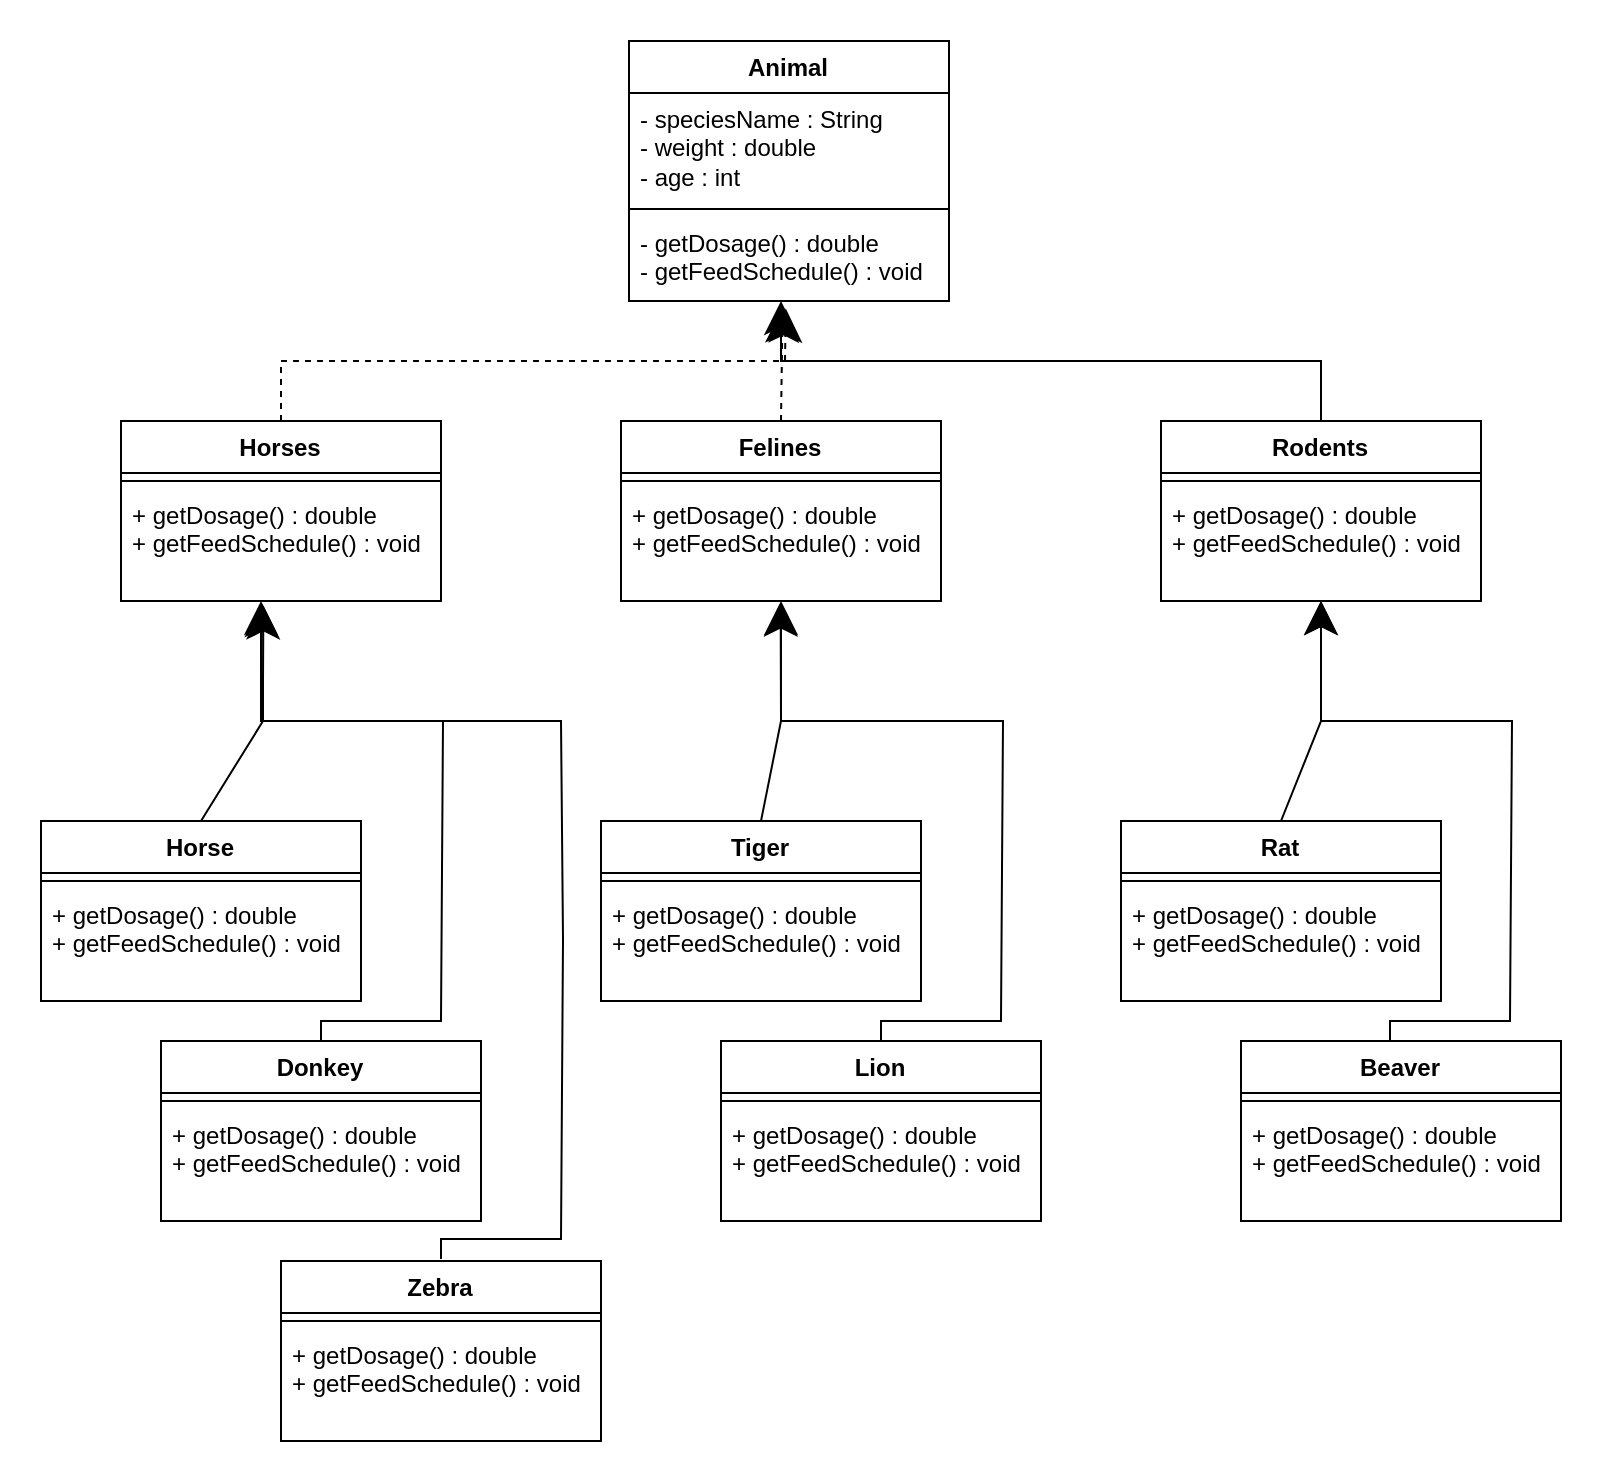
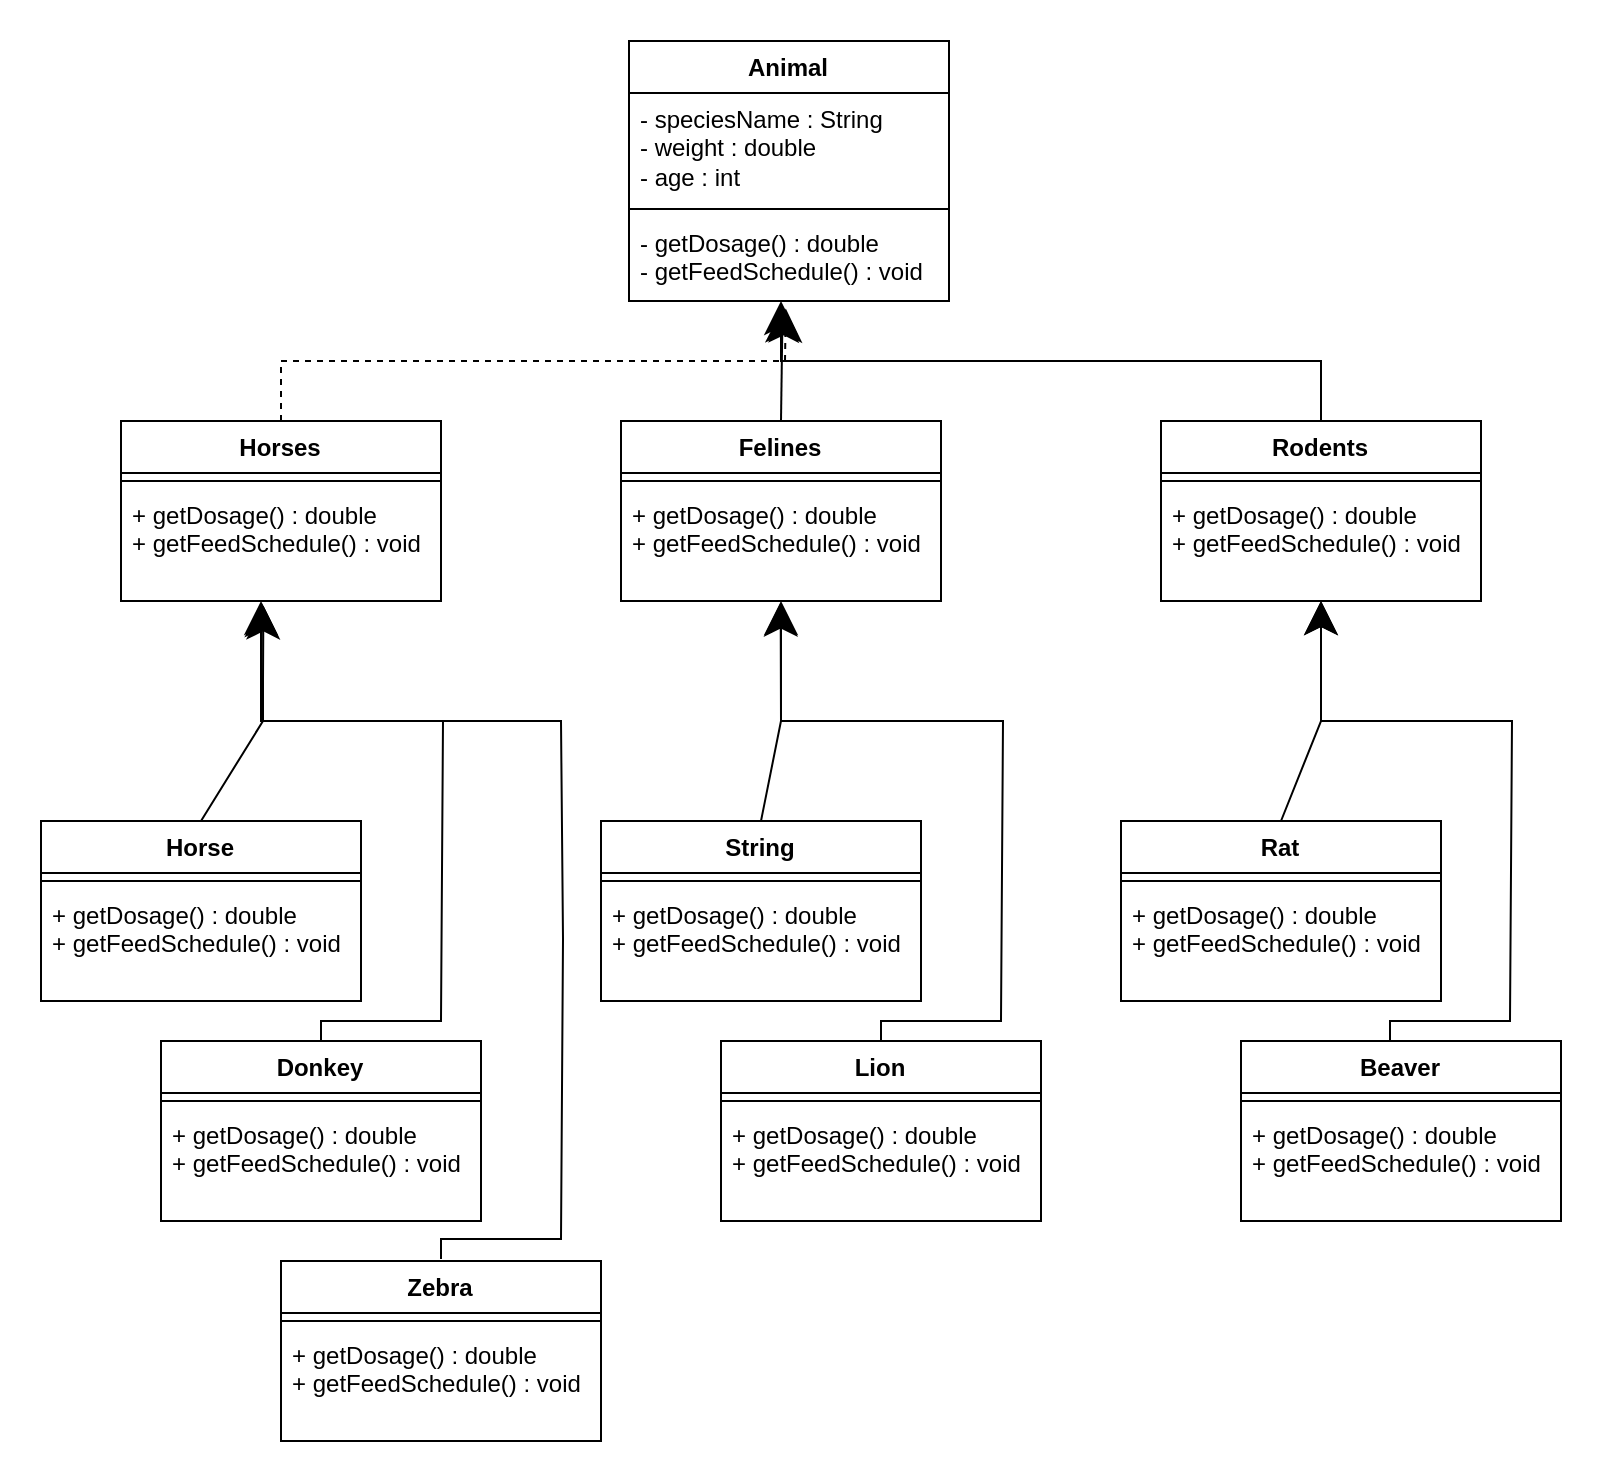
- <mxCell id="16" value="" style="endArrow=classic;endFill=1;endSize=14;html=1;rounded=0;exitX=0.5;exitY=0;exitDx=0;exitDy=0;entryX=0.48;entryY=1.09;entryDx=0;entryDy=0;entryPerimeter=0;dashed=1;" edge="1" parent="1" source="9" target="5"><mxGeometry width="160" relative="1" as="geometry"><mxPoint x="150" y="220" as="sourcePoint" /><mxPoint x="402" y="164" as="targetPoint" /></mxGeometry></mxCell>
+ <mxCell id="16" value="" style="endArrow=classic;endFill=1;endSize=14;html=1;rounded=0;exitX=0.5;exitY=0;exitDx=0;exitDy=0;entryX=0.48;entryY=1.09;entryDx=0;entryDy=0;entryPerimeter=0;" edge="1" parent="1" source="9" target="5"><mxGeometry width="160" relative="1" as="geometry"><mxPoint x="150" y="220" as="sourcePoint" /><mxPoint x="402" y="164" as="targetPoint" /></mxGeometry></mxCell>
- <mxCell id="27" value="Tiger" style="swimlane;fontStyle=1;align=center;verticalAlign=top;childLayout=stackLayout;horizontal=1;startSize=26;horizontalStack=0;resizeParent=1;resizeParentMax=0;resizeLast=0;collapsible=1;marginBottom=0;whiteSpace=wrap;html=1;" vertex="1" parent="1"><mxGeometry x="300" y="410" width="160" height="90" as="geometry" /></mxCell>
+ <mxCell id="27" value="String" style="swimlane;fontStyle=1;align=center;verticalAlign=top;childLayout=stackLayout;horizontal=1;startSize=26;horizontalStack=0;resizeParent=1;resizeParentMax=0;resizeLast=0;collapsible=1;marginBottom=0;whiteSpace=wrap;html=1;" vertex="1" parent="1"><mxGeometry x="300" y="410" width="160" height="90" as="geometry" /></mxCell>
